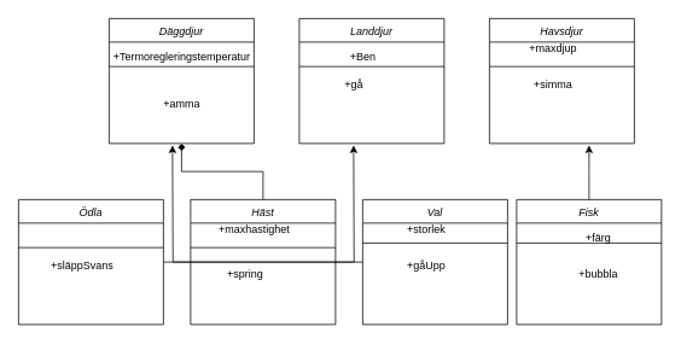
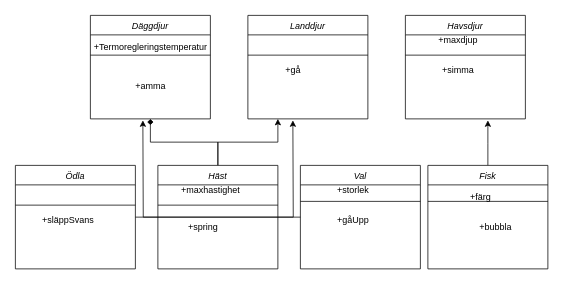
- <mxCell id="23" value="+Ben" style="text;html=1;align=center;verticalAlign=middle;resizable=0;points=[];autosize=1;strokeColor=none;fillColor=none;" vertex="1" parent="1"><mxGeometry x="375" y="48" width="50" height="30" as="geometry" /></mxCell>
+ <mxCell id="10" style="edgeStyle=orthogonalEdgeStyle;rounded=0;orthogonalLoop=1;jettySize=auto;html=1;entryX=0.25;entryY=1;entryDx=0;entryDy=0;" edge="1" parent="1" source="11" target="5"><mxGeometry relative="1" as="geometry" /></mxCell>
- <mxCell id="27" value="+färg" style="text;html=1;align=center;verticalAlign=middle;resizable=0;points=[];autosize=1;strokeColor=none;fillColor=none;" vertex="1" parent="1"><mxGeometry x="635" y="248" width="50" height="30" as="geometry" /></mxCell>
+ <mxCell id="27" value="+färg" style="text;html=1;align=center;verticalAlign=middle;resizable=0;points=[];autosize=1;strokeColor=none;fillColor=none;" vertex="1" parent="1"><mxGeometry x="615" y="248" width="50" height="30" as="geometry" /></mxCell>
